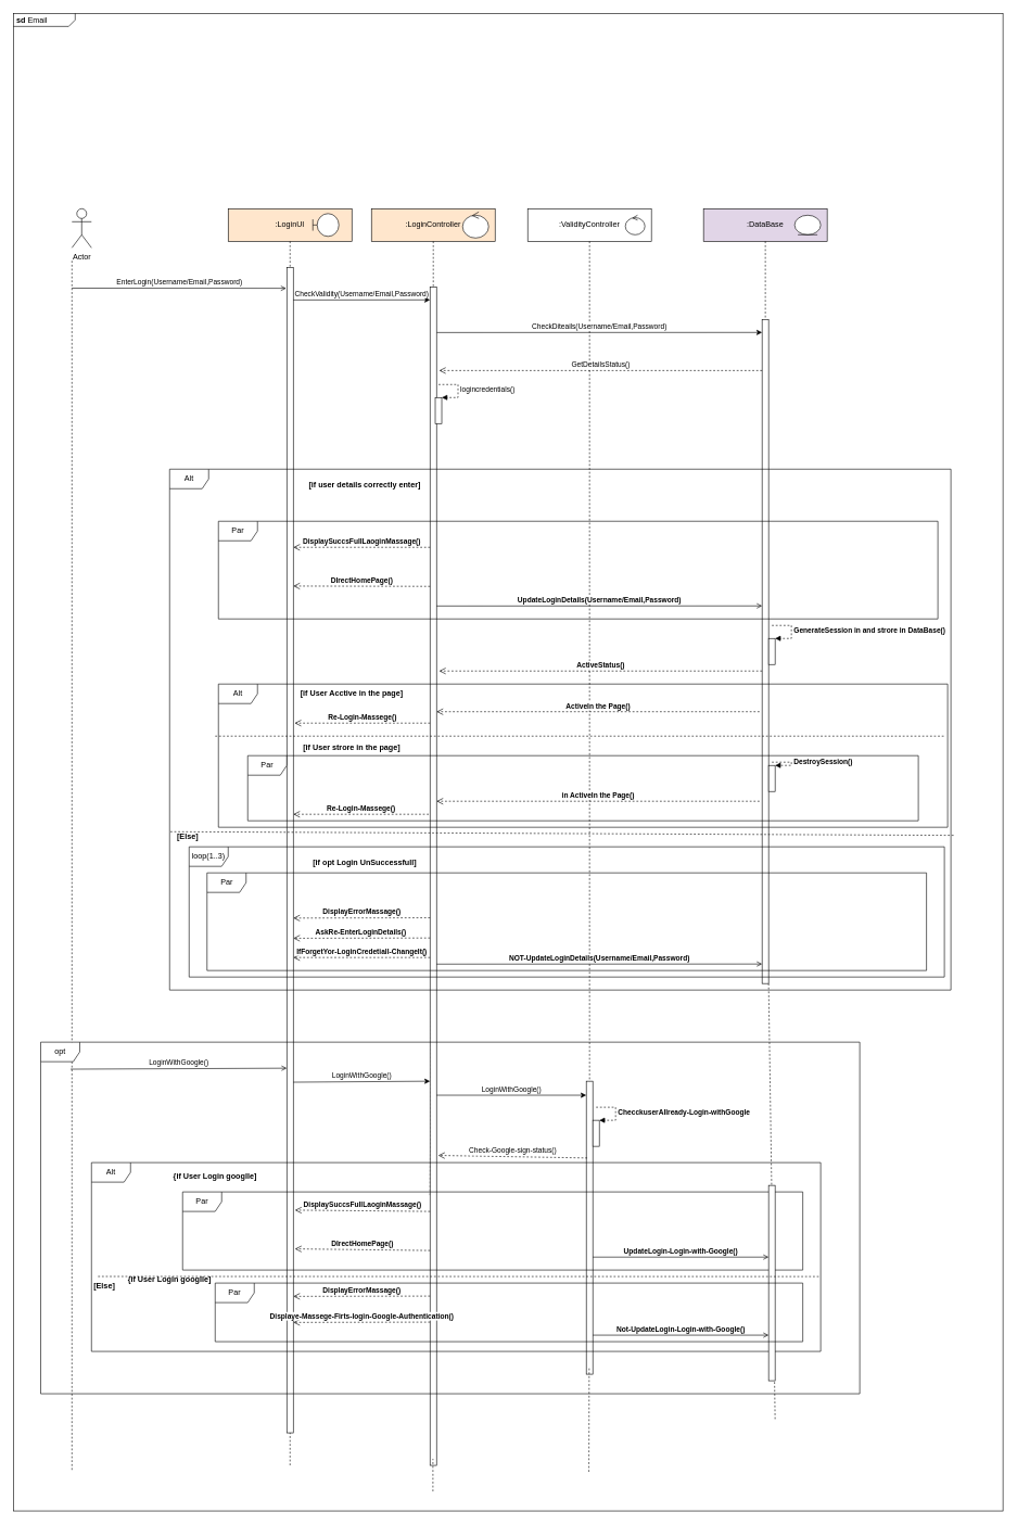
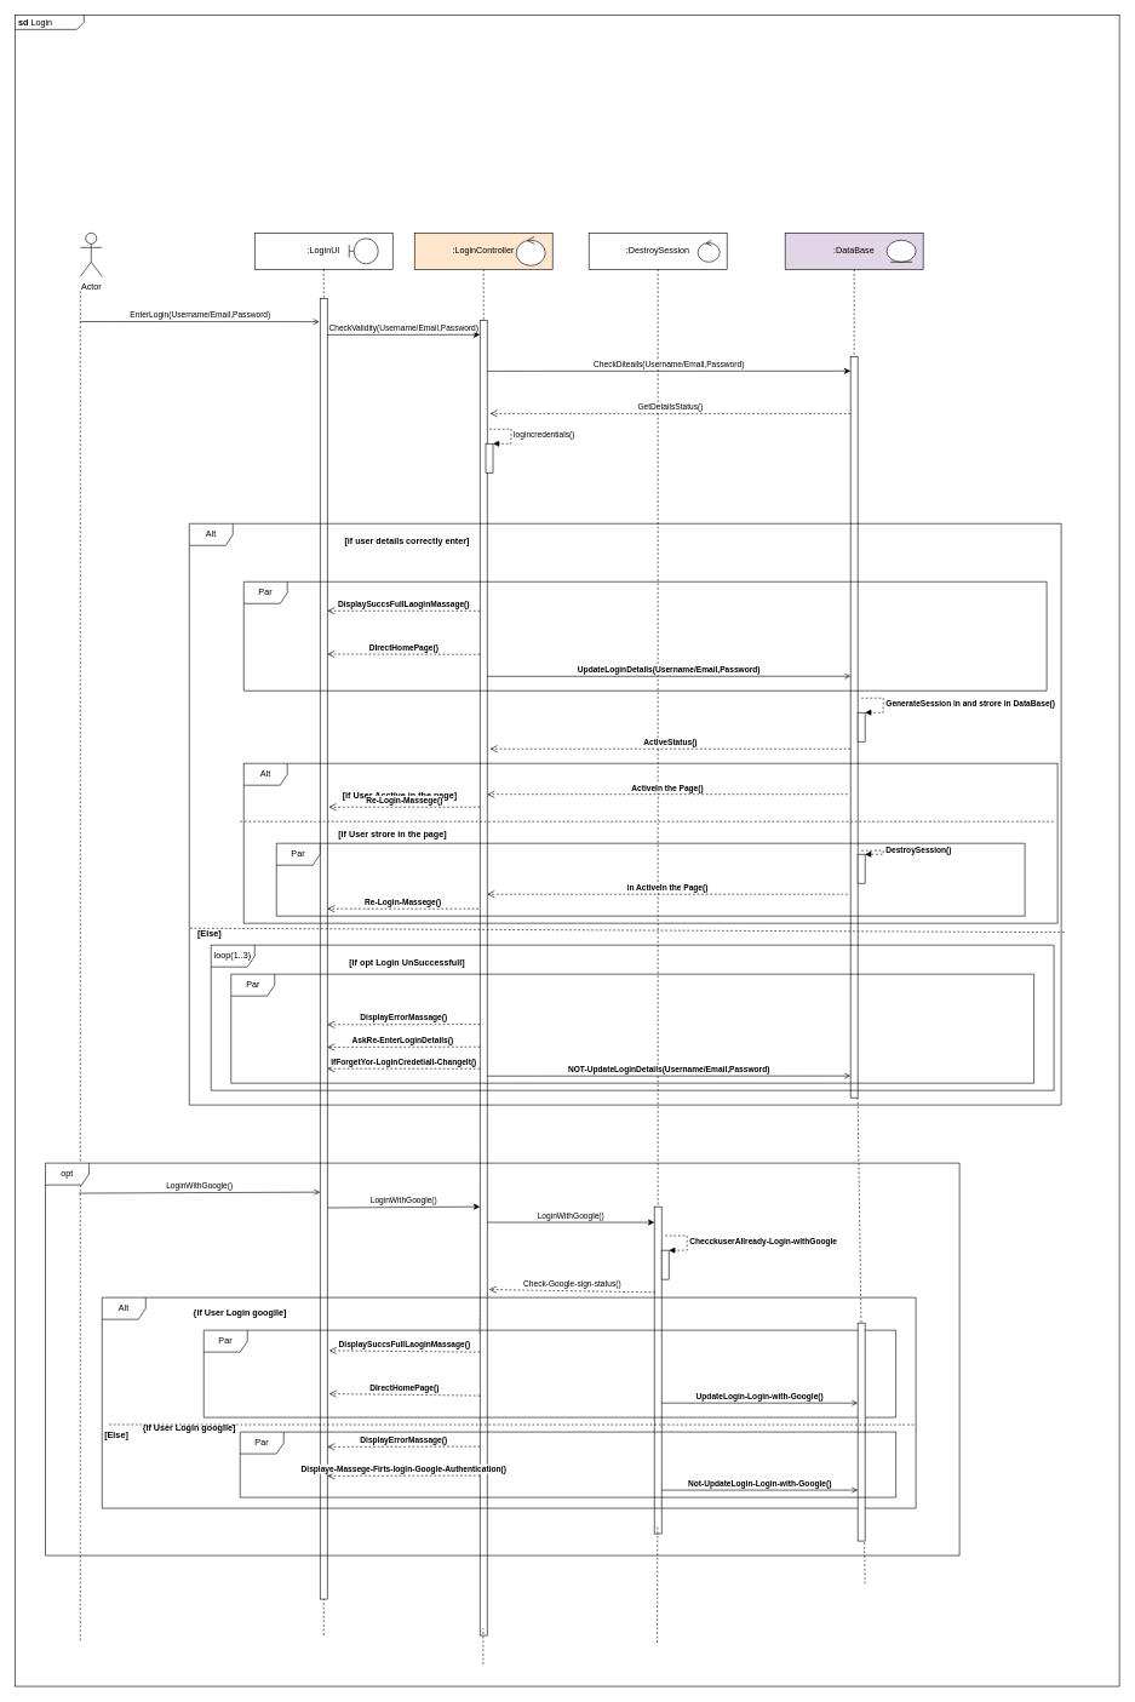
- <mxCell id="2" value="&lt;p style=&quot;margin:0px;margin-top:4px;margin-left:5px;text-align:left;&quot;&gt;&lt;b&gt;sd&lt;/b&gt;&amp;nbsp;Email&lt;/p&gt;" style="html=1;shape=mxgraph.sysml.package;overflow=fill;labelX=95;align=left;spacingLeft=5;verticalAlign=top;spacingTop=-3;" vertex="1" parent="1"><mxGeometry x="20" y="20" width="1520" height="2300" as="geometry" /></mxCell>
+ <mxCell id="2" value="&lt;p style=&quot;margin:0px;margin-top:4px;margin-left:5px;text-align:left;&quot;&gt;&lt;b&gt;sd&lt;/b&gt;&amp;nbsp;Login&lt;/p&gt;" style="html=1;shape=mxgraph.sysml.package;overflow=fill;labelX=95;align=left;spacingLeft=5;verticalAlign=top;spacingTop=-3;" vertex="1" parent="1"><mxGeometry x="20" y="20" width="1520" height="2300" as="geometry" /></mxCell>
- <mxCell id="7" value=":LoginUI" style="rounded=0;whiteSpace=wrap;html=1;fillColor=#ffe6cc;" vertex="1" parent="6"><mxGeometry width="190" height="50" as="geometry" /></mxCell>
+ <mxCell id="7" value=":LoginUI" style="rounded=0;whiteSpace=wrap;html=1;" vertex="1" parent="6"><mxGeometry width="190" height="50" as="geometry" /></mxCell>
- <mxCell id="13" value=":ValidityController" style="rounded=0;whiteSpace=wrap;html=1;" vertex="1" parent="12"><mxGeometry width="190" height="50" as="geometry" /></mxCell>
+ <mxCell id="13" value=":DestroySession" style="rounded=0;whiteSpace=wrap;html=1;" vertex="1" parent="12"><mxGeometry width="190" height="50" as="geometry" /></mxCell>
- <mxCell id="47" value="[if User Acctive in the page]" style="text;align=center;fontStyle=1;verticalAlign=middle;spacingLeft=3;spacingRight=3;strokeColor=none;rotatable=0;points=[[0,0.5],[1,0.5]];portConstraint=eastwest;" vertex="1" parent="1"><mxGeometry x="500" y="1050" width="80" height="26" as="geometry" /></mxCell>
+ <mxCell id="47" value="[if User Acctive in the page]" style="text;align=center;fontStyle=1;verticalAlign=middle;spacingLeft=3;spacingRight=3;strokeColor=none;rotatable=0;points=[[0,0.5],[1,0.5]];portConstraint=eastwest;" vertex="1" parent="1"><mxGeometry x="510" y="1080" width="80" height="26" as="geometry" /></mxCell>
